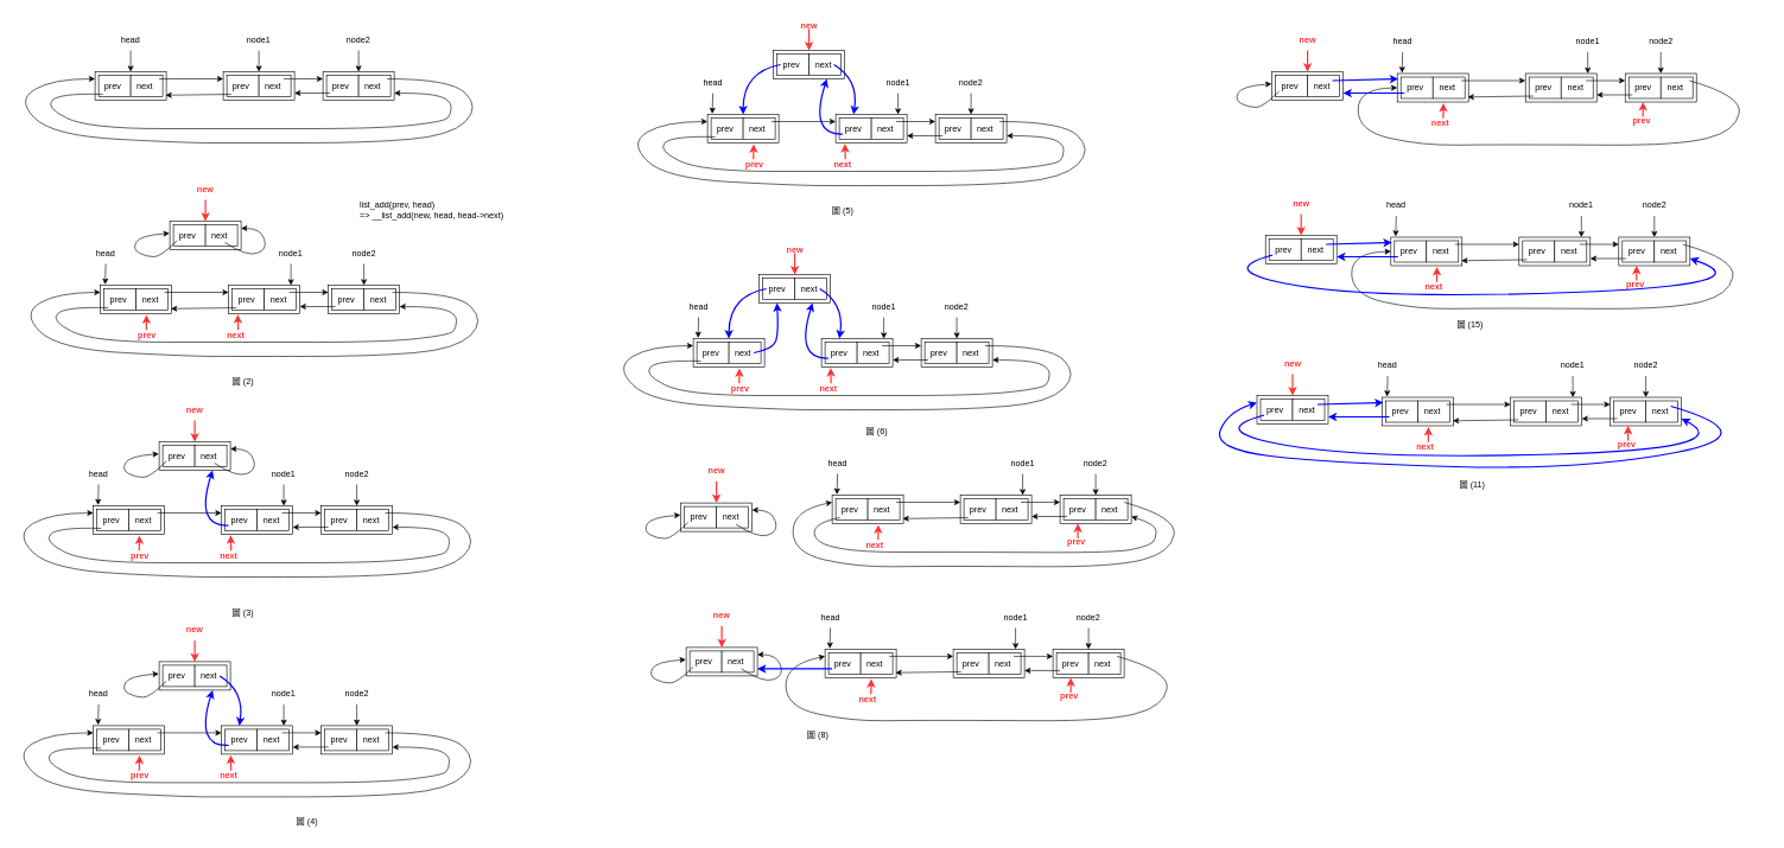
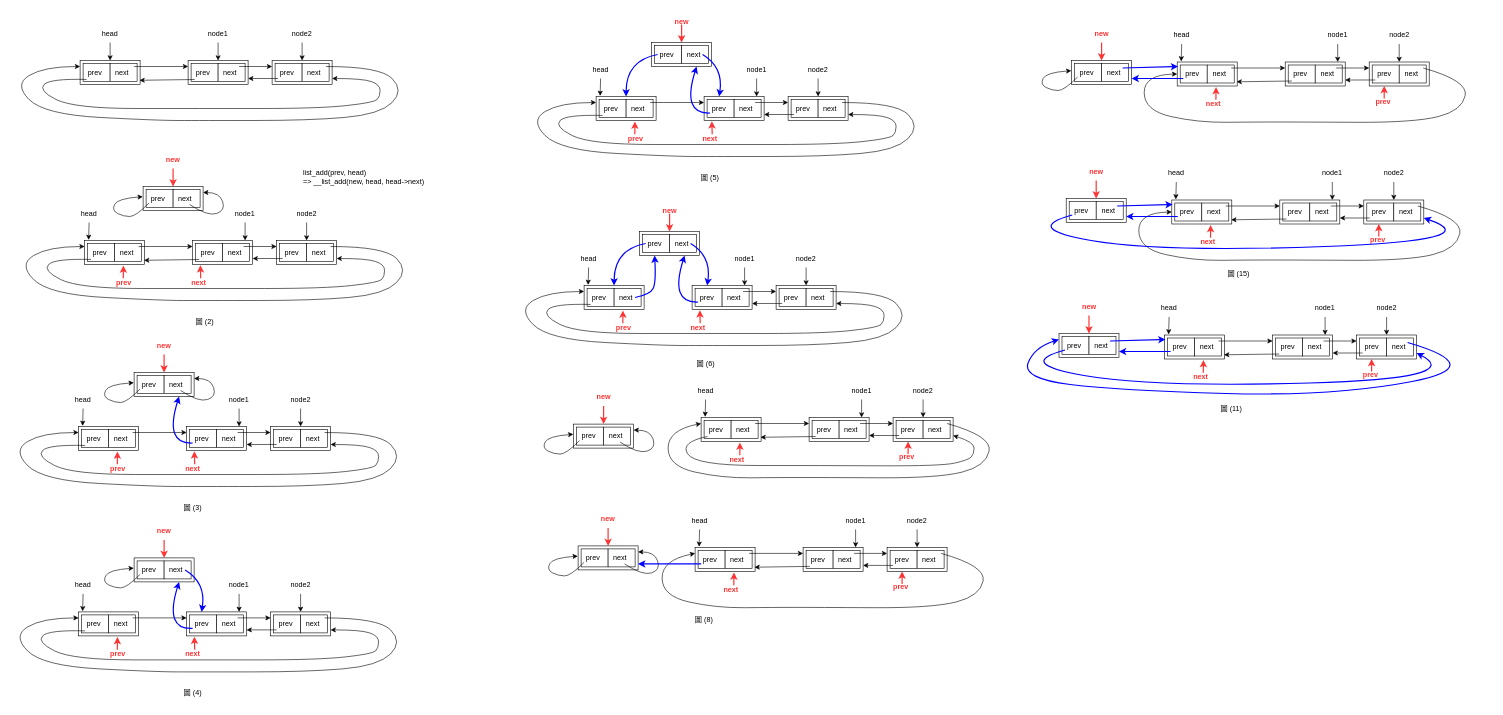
- <mxCell id="229" value="圖 (6)" style="text;html=1;strokeColor=none;fillColor=none;align=center;verticalAlign=middle;whiteSpace=wrap;rounded=0;" vertex="1" parent="1"><mxGeometry x="1200.5" y="590" width="60" height="30" as="geometry" /></mxCell>
+ <mxCell id="229" value="圖 (6)" style="text;html=1;strokeColor=none;fillColor=none;align=center;verticalAlign=middle;whiteSpace=wrap;rounded=0;" vertex="1" parent="1"><mxGeometry x="1145.5" y="590" width="60" height="30" as="geometry" /></mxCell>
- <mxCell id="422" value="圖 (11)" style="text;html=1;strokeColor=none;fillColor=none;align=center;verticalAlign=middle;whiteSpace=wrap;rounded=0;" vertex="1" parent="1"><mxGeometry x="2037" y="665" width="60" height="30" as="geometry" /></mxCell>
+ <mxCell id="422" value="圖 (11)" style="text;html=1;strokeColor=none;fillColor=none;align=center;verticalAlign=middle;whiteSpace=wrap;rounded=0;" vertex="1" parent="1"><mxGeometry x="2022" y="665" width="60" height="30" as="geometry" /></mxCell>
- <mxCell id="110" value="圖 (3)" style="text;html=1;strokeColor=none;fillColor=none;align=center;verticalAlign=middle;whiteSpace=wrap;rounded=0;" vertex="1" parent="1"><mxGeometry x="310.5" y="845" width="60" height="30" as="geometry" /></mxCell>
+ <mxCell id="110" value="圖 (3)" style="text;html=1;strokeColor=none;fillColor=none;align=center;verticalAlign=middle;whiteSpace=wrap;rounded=0;" vertex="1" parent="1"><mxGeometry x="290.5" y="830" width="60" height="30" as="geometry" /></mxCell>
- <mxCell id="301" value="圖 (8)" style="text;html=1;strokeColor=none;fillColor=none;align=center;verticalAlign=middle;whiteSpace=wrap;rounded=0;" vertex="1" parent="1"><mxGeometry x="1118" y="1016.5" width="60" height="30" as="geometry" /></mxCell>
+ <mxCell id="301" value="圖 (8)" style="text;html=1;strokeColor=none;fillColor=none;align=center;verticalAlign=middle;whiteSpace=wrap;rounded=0;" vertex="1" parent="1"><mxGeometry x="1143" y="1016.5" width="60" height="30" as="geometry" /></mxCell>
- <mxCell id="150" value="圖 (4)" style="text;html=1;strokeColor=none;fillColor=none;align=center;verticalAlign=middle;whiteSpace=wrap;rounded=0;" vertex="1" parent="1"><mxGeometry x="400.5" y="1139" width="60" height="30" as="geometry" /></mxCell>
+ <mxCell id="150" value="圖 (4)" style="text;html=1;strokeColor=none;fillColor=none;align=center;verticalAlign=middle;whiteSpace=wrap;rounded=0;" vertex="1" parent="1"><mxGeometry x="290.5" y="1139" width="60" height="30" as="geometry" /></mxCell>
